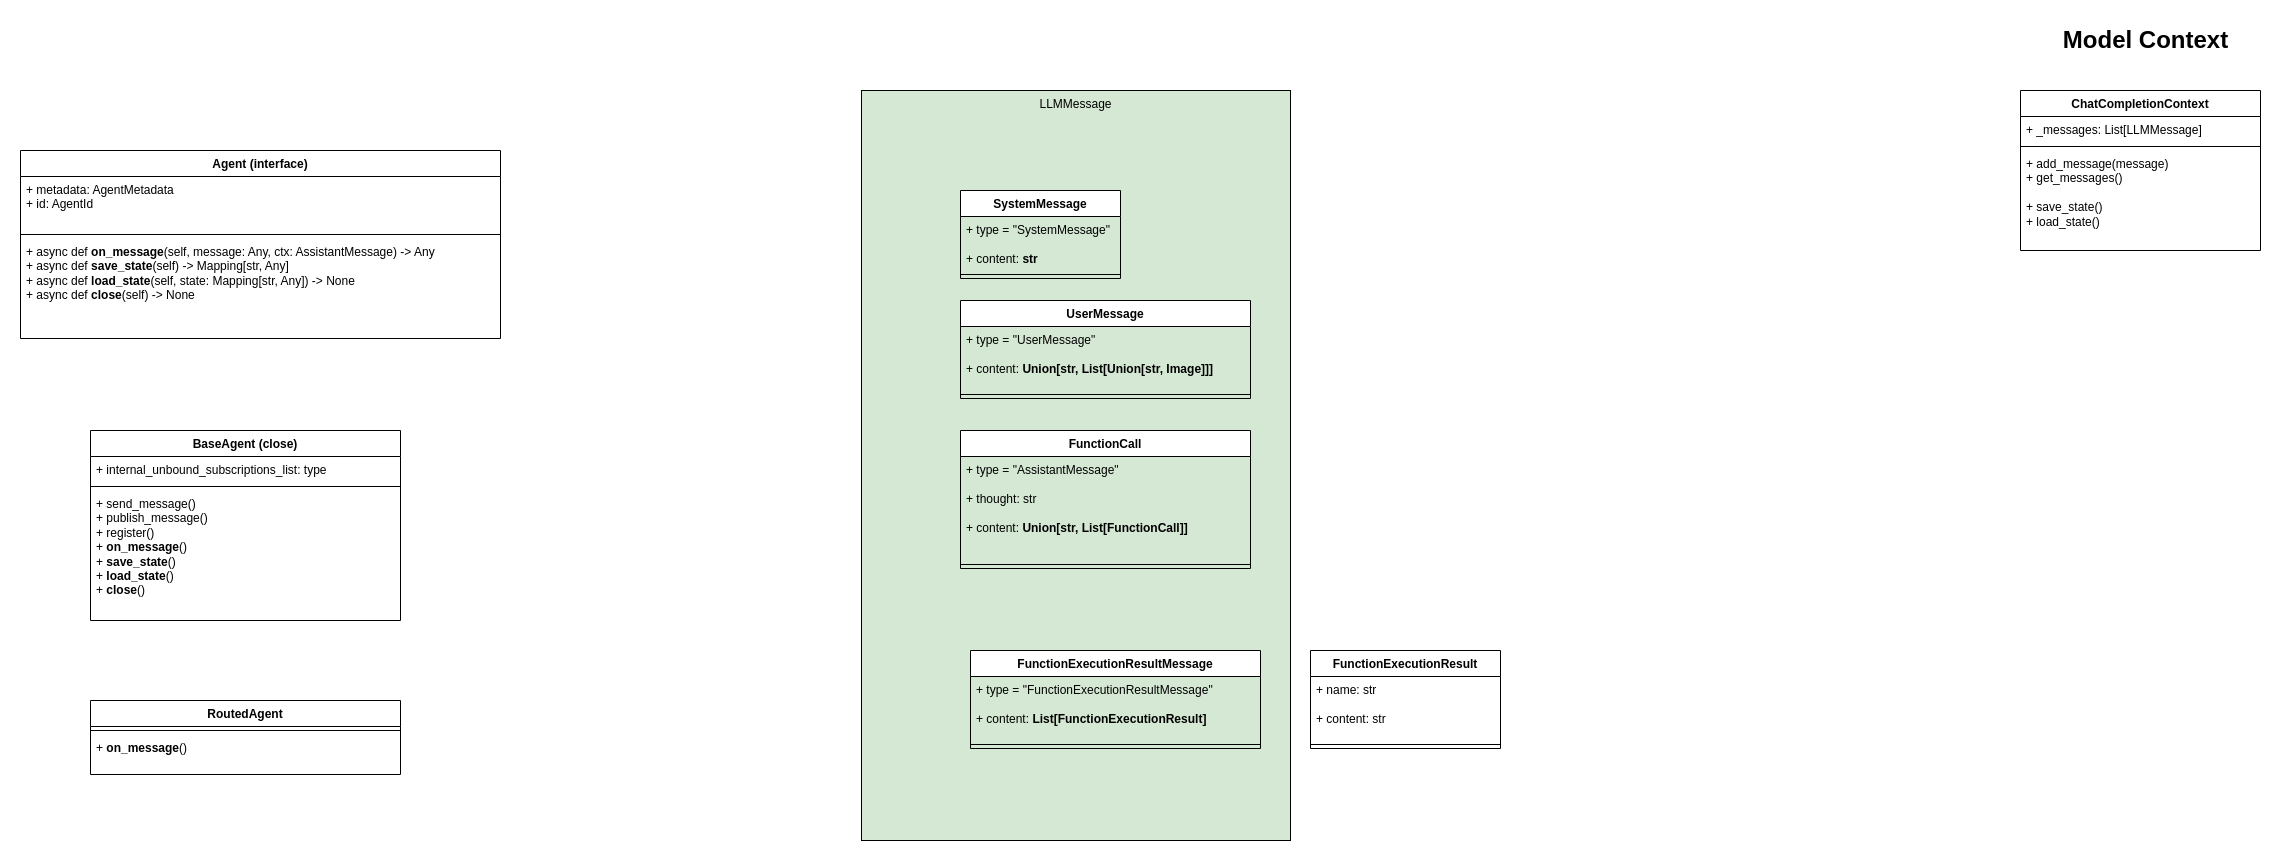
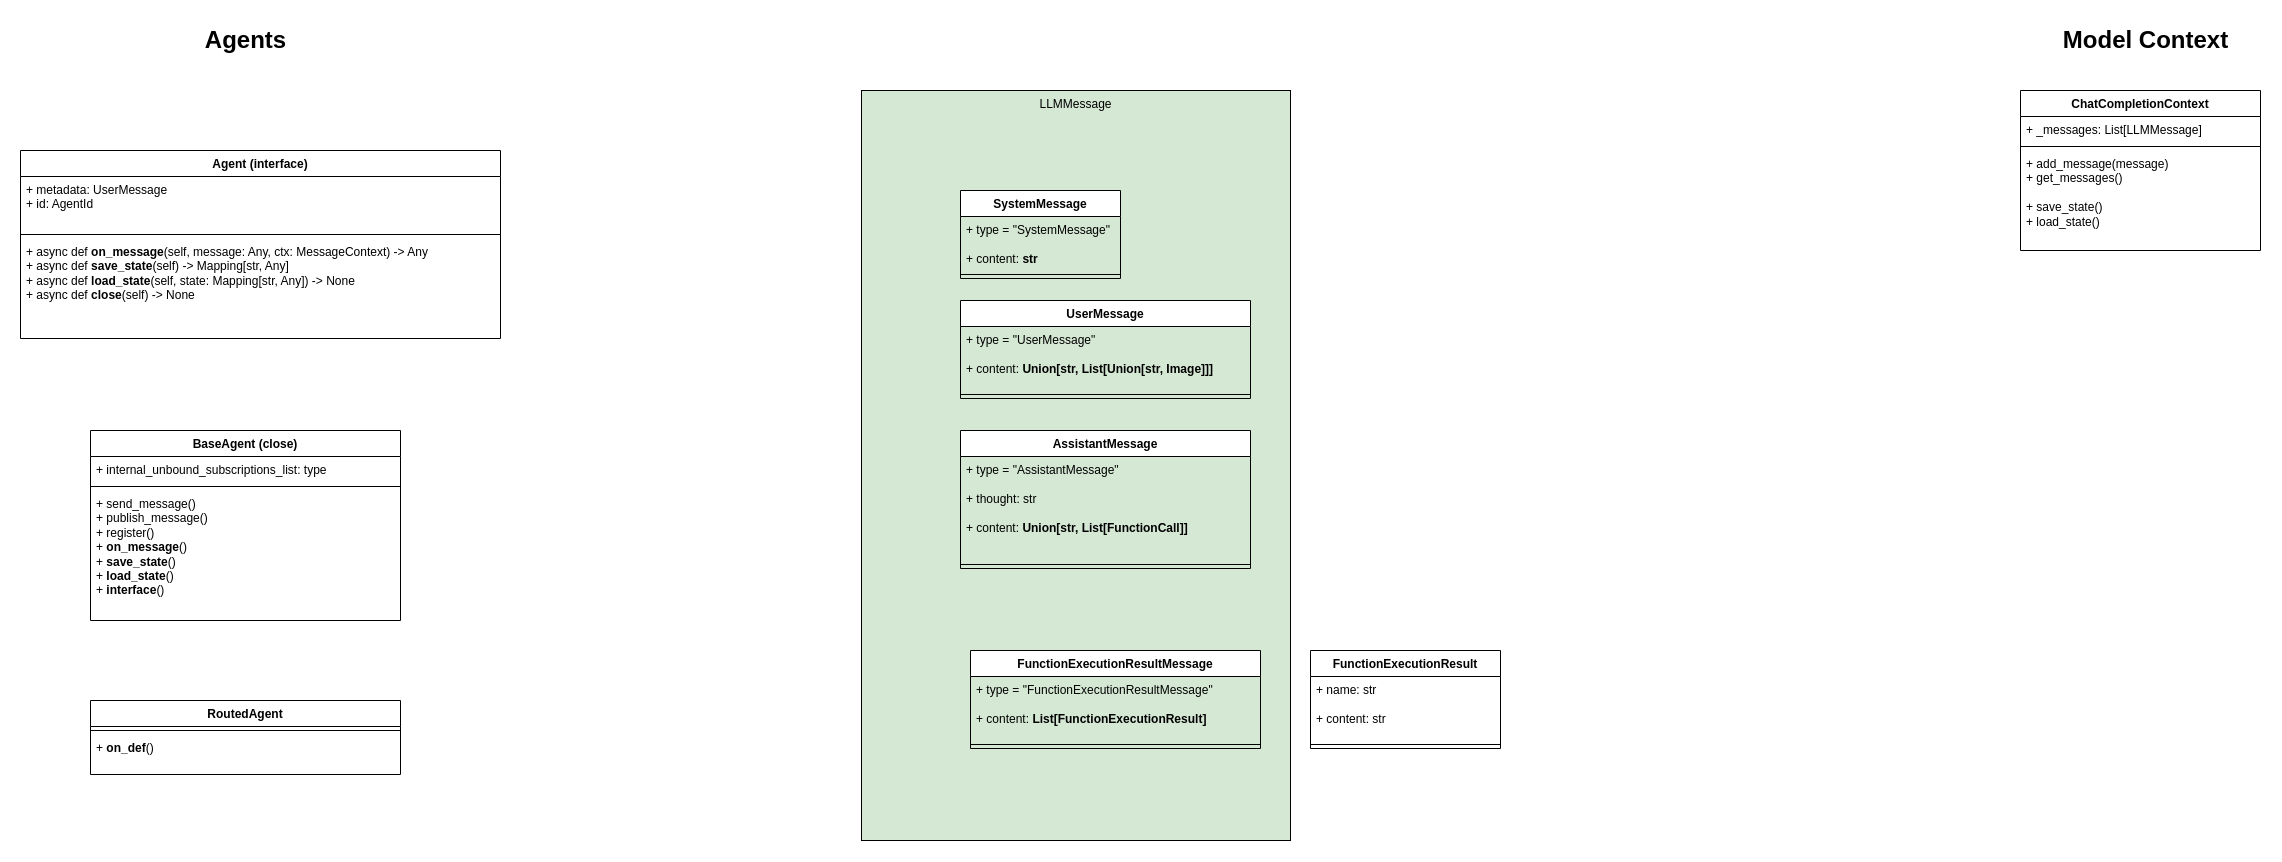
+ <mxCell id="29" value="Agents" style="text;strokeColor=none;fillColor=none;html=1;fontSize=24;fontStyle=1;verticalAlign=middle;align=center;" vertex="1" parent="1"><mxGeometry x="195" y="20" width="100" height="40" as="geometry" /></mxCell>
- <mxCell id="4" value="+ metadata: AgentMetadata&lt;div&gt;+&amp;nbsp;id: AgentId&lt;/div&gt;" style="text;strokeColor=none;fillColor=none;align=left;verticalAlign=top;spacingLeft=4;spacingRight=4;overflow=hidden;rotatable=0;points=[[0,0.5],[1,0.5]];portConstraint=eastwest;whiteSpace=wrap;html=1;" parent="3" vertex="1"><mxGeometry y="26" width="480" height="54" as="geometry" /></mxCell>
+ <mxCell id="4" value="+ metadata: UserMessage&lt;div&gt;+&amp;nbsp;id: AgentId&lt;/div&gt;" style="text;strokeColor=none;fillColor=none;align=left;verticalAlign=top;spacingLeft=4;spacingRight=4;overflow=hidden;rotatable=0;points=[[0,0.5],[1,0.5]];portConstraint=eastwest;whiteSpace=wrap;html=1;" parent="3" vertex="1"><mxGeometry y="26" width="480" height="54" as="geometry" /></mxCell>
- <mxCell id="6" value="+ async def &lt;b&gt;on_message&lt;/b&gt;(self, message: Any, ctx: AssistantMessage) -&amp;gt; Any&lt;div&gt;+&amp;nbsp;async def &lt;b&gt;save_state&lt;/b&gt;(self) -&amp;gt; Mapping[str, Any]&lt;/div&gt;&lt;div&gt;+&amp;nbsp;async def &lt;b&gt;load_state&lt;/b&gt;(self, state: Mapping[str, Any]) -&amp;gt; None&lt;/div&gt;&lt;div&gt;+&amp;nbsp;async def &lt;b&gt;close&lt;/b&gt;(self) -&amp;gt; None&lt;/div&gt;" style="text;strokeColor=none;fillColor=none;align=left;verticalAlign=top;spacingLeft=4;spacingRight=4;overflow=hidden;rotatable=0;points=[[0,0.5],[1,0.5]];portConstraint=eastwest;whiteSpace=wrap;html=1;" parent="3" vertex="1"><mxGeometry y="88" width="480" height="100" as="geometry" /></mxCell>
+ <mxCell id="6" value="+ async def &lt;b&gt;on_message&lt;/b&gt;(self, message: Any, ctx: MessageContext) -&amp;gt; Any&lt;div&gt;+&amp;nbsp;async def &lt;b&gt;save_state&lt;/b&gt;(self) -&amp;gt; Mapping[str, Any]&lt;/div&gt;&lt;div&gt;+&amp;nbsp;async def &lt;b&gt;load_state&lt;/b&gt;(self, state: Mapping[str, Any]) -&amp;gt; None&lt;/div&gt;&lt;div&gt;+&amp;nbsp;async def &lt;b&gt;close&lt;/b&gt;(self) -&amp;gt; None&lt;/div&gt;" style="text;strokeColor=none;fillColor=none;align=left;verticalAlign=top;spacingLeft=4;spacingRight=4;overflow=hidden;rotatable=0;points=[[0,0.5],[1,0.5]];portConstraint=eastwest;whiteSpace=wrap;html=1;" parent="3" vertex="1"><mxGeometry y="88" width="480" height="100" as="geometry" /></mxCell>
- <mxCell id="20" value="FunctionCall" style="swimlane;fontStyle=1;align=center;verticalAlign=top;childLayout=stackLayout;horizontal=1;startSize=26;horizontalStack=0;resizeParent=1;resizeParentMax=0;resizeLast=0;collapsible=1;marginBottom=0;whiteSpace=wrap;html=1;" vertex="1" parent="1"><mxGeometry x="960" y="430" width="290" height="138" as="geometry" /></mxCell>
+ <mxCell id="20" value="AssistantMessage" style="swimlane;fontStyle=1;align=center;verticalAlign=top;childLayout=stackLayout;horizontal=1;startSize=26;horizontalStack=0;resizeParent=1;resizeParentMax=0;resizeLast=0;collapsible=1;marginBottom=0;whiteSpace=wrap;html=1;" vertex="1" parent="1"><mxGeometry x="960" y="430" width="290" height="138" as="geometry" /></mxCell>
- <mxCell id="10" value="+ send_message()&lt;div&gt;+&amp;nbsp;publish_message()&lt;/div&gt;&lt;div&gt;+&amp;nbsp;register()&lt;/div&gt;&lt;div&gt;+&amp;nbsp;&lt;b&gt;on_message&lt;/b&gt;()&lt;/div&gt;&lt;div&gt;+&amp;nbsp;&lt;b&gt;save_state&lt;/b&gt;()&lt;/div&gt;&lt;div&gt;+&amp;nbsp;&lt;b&gt;load_state&lt;/b&gt;()&lt;/div&gt;&lt;div&gt;+&amp;nbsp;&lt;b&gt;close&lt;/b&gt;()&lt;/div&gt;" style="text;strokeColor=none;fillColor=none;align=left;verticalAlign=top;spacingLeft=4;spacingRight=4;overflow=hidden;rotatable=0;points=[[0,0.5],[1,0.5]];portConstraint=eastwest;whiteSpace=wrap;html=1;" parent="7" vertex="1"><mxGeometry y="60" width="310" height="130" as="geometry" /></mxCell>
+ <mxCell id="10" value="+ send_message()&lt;div&gt;+&amp;nbsp;publish_message()&lt;/div&gt;&lt;div&gt;+&amp;nbsp;register()&lt;/div&gt;&lt;div&gt;+&amp;nbsp;&lt;b&gt;on_message&lt;/b&gt;()&lt;/div&gt;&lt;div&gt;+&amp;nbsp;&lt;b&gt;save_state&lt;/b&gt;()&lt;/div&gt;&lt;div&gt;+&amp;nbsp;&lt;b&gt;load_state&lt;/b&gt;()&lt;/div&gt;&lt;div&gt;+&amp;nbsp;&lt;b&gt;interface&lt;/b&gt;()&lt;/div&gt;" style="text;strokeColor=none;fillColor=none;align=left;verticalAlign=top;spacingLeft=4;spacingRight=4;overflow=hidden;rotatable=0;points=[[0,0.5],[1,0.5]];portConstraint=eastwest;whiteSpace=wrap;html=1;" parent="7" vertex="1"><mxGeometry y="60" width="310" height="130" as="geometry" /></mxCell>
- <mxCell id="13" value="&lt;div&gt;+&amp;nbsp;&lt;b&gt;on_message&lt;/b&gt;()&lt;/div&gt;" style="text;strokeColor=none;fillColor=none;align=left;verticalAlign=top;spacingLeft=4;spacingRight=4;overflow=hidden;rotatable=0;points=[[0,0.5],[1,0.5]];portConstraint=eastwest;whiteSpace=wrap;html=1;" parent="11" vertex="1"><mxGeometry y="34" width="310" height="40" as="geometry" /></mxCell>
+ <mxCell id="13" value="&lt;div&gt;+&amp;nbsp;&lt;b&gt;on_def&lt;/b&gt;()&lt;/div&gt;" style="text;strokeColor=none;fillColor=none;align=left;verticalAlign=top;spacingLeft=4;spacingRight=4;overflow=hidden;rotatable=0;points=[[0,0.5],[1,0.5]];portConstraint=eastwest;whiteSpace=wrap;html=1;" parent="11" vertex="1"><mxGeometry y="34" width="310" height="40" as="geometry" /></mxCell>
